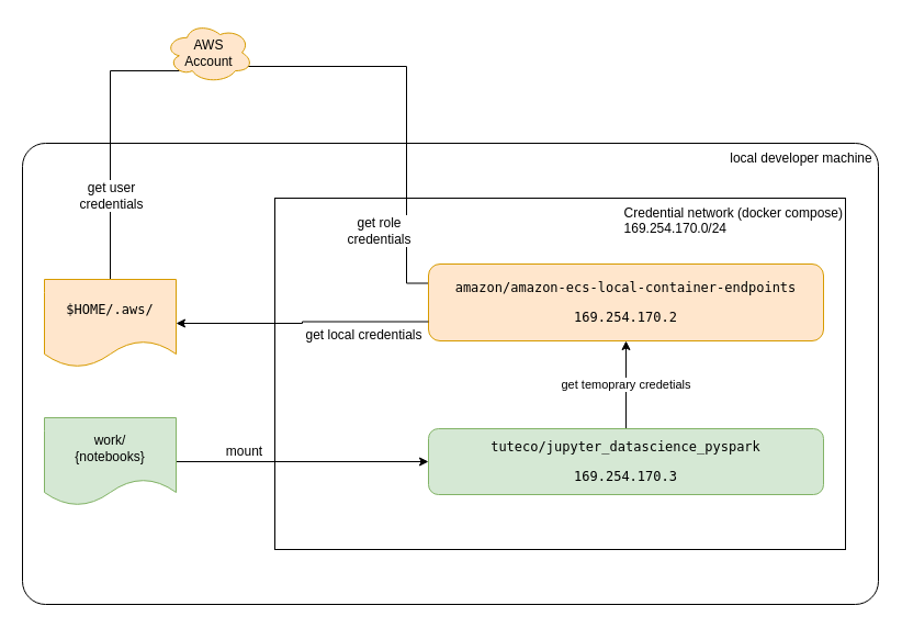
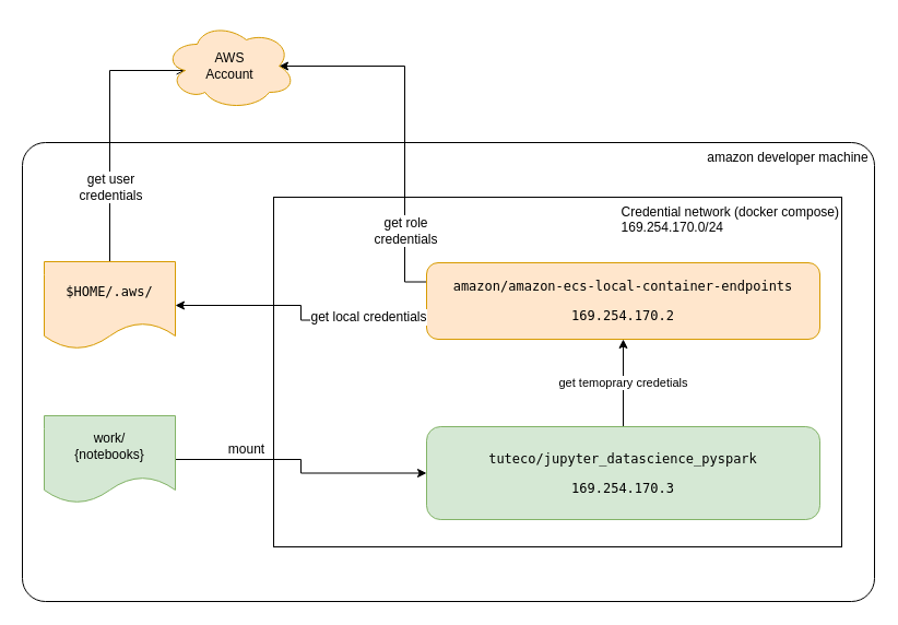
- <mxCell id="17" value="AWS&lt;div&gt;Account&lt;/div&gt;" style="ellipse;shape=cloud;whiteSpace=wrap;html=1;align=center;fillColor=#ffe6cc;strokeColor=#d79b00;" parent="1" vertex="1"><mxGeometry x="150" y="20" width="80" height="55" as="geometry" /></mxCell>
+ <mxCell id="17" value="AWS&lt;div&gt;Account&lt;/div&gt;" style="ellipse;shape=cloud;whiteSpace=wrap;html=1;align=center;fillColor=#ffe6cc;strokeColor=#d79b00;" parent="1" vertex="1"><mxGeometry x="150" y="20" width="120" height="80" as="geometry" /></mxCell>
- <mxCell id="2" value="local developer machine " style="rounded=1;arcSize=5;verticalAlign=top;align=right;" vertex="1" parent="1"><mxGeometry x="20" y="130" width="780" height="420" as="geometry" /></mxCell>
+ <mxCell id="2" value="amazon developer machine " style="rounded=1;arcSize=5;verticalAlign=top;align=right;" vertex="1" parent="1"><mxGeometry x="20" y="130" width="780" height="420" as="geometry" /></mxCell>
- <mxCell id="13" value="&lt;pre&gt;$HOME/.aws/&lt;/pre&gt;" style="shape=document;whiteSpace=wrap;html=1;boundedLbl=1;fillColor=#ffe6cc;strokeColor=#d79b00;" parent="1" vertex="1"><mxGeometry x="40" y="254" width="120" height="80" as="geometry" /></mxCell>
+ <mxCell id="13" value="&lt;pre&gt;$HOME/.aws/&lt;/pre&gt;" style="shape=document;whiteSpace=wrap;html=1;boundedLbl=1;fillColor=#ffe6cc;strokeColor=#d79b00;" parent="1" vertex="1"><mxGeometry x="40" y="239" width="120" height="80" as="geometry" /></mxCell>
- <mxCell id="8" value="&lt;pre&gt;tuteco/jupyter_datascience_pyspark&lt;/pre&gt;&lt;pre&gt;169.254.170.3&lt;/pre&gt;" style="rounded=1;whiteSpace=wrap;html=1;fillColor=#d5e8d4;strokeColor=#82b366;" parent="1" vertex="1"><mxGeometry x="390" y="390" width="360" height="60" as="geometry" /></mxCell>
+ <mxCell id="8" value="&lt;pre&gt;tuteco/jupyter_datascience_pyspark&lt;/pre&gt;&lt;pre&gt;169.254.170.3&lt;/pre&gt;" style="rounded=1;whiteSpace=wrap;html=1;fillColor=#d5e8d4;strokeColor=#82b366;" parent="1" vertex="1"><mxGeometry x="390" y="390" width="360" height="85" as="geometry" /></mxCell>
